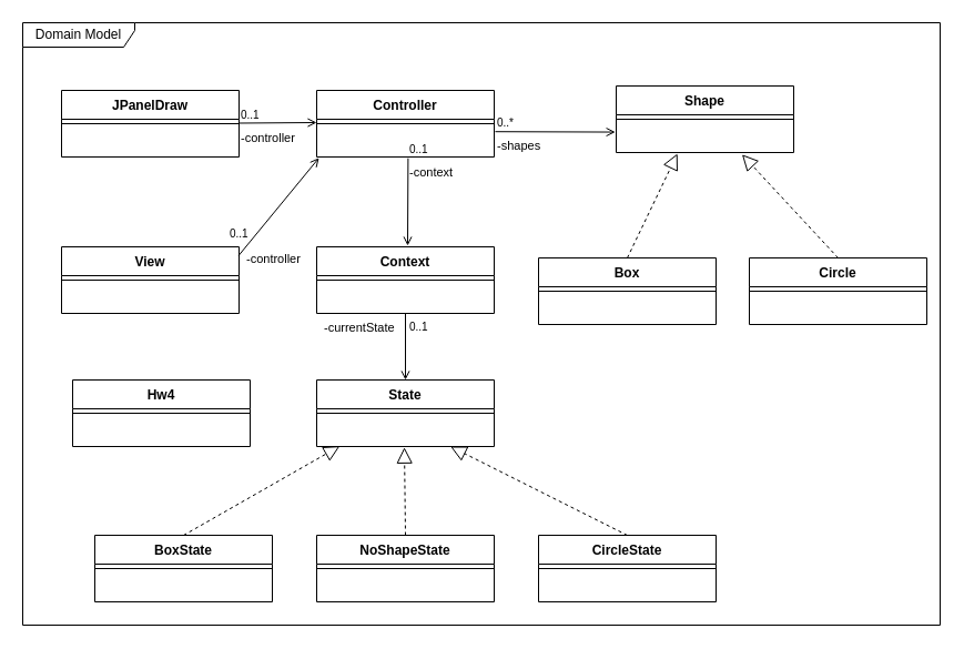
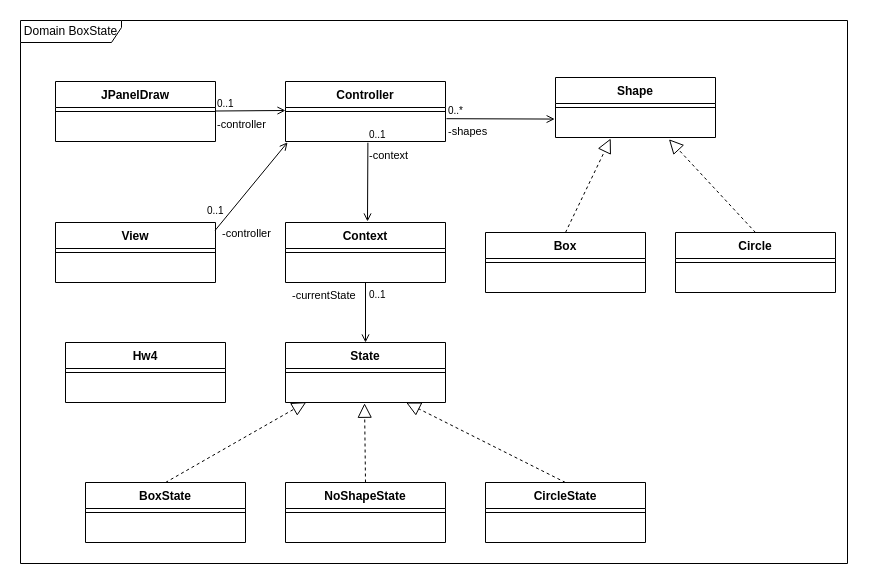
- <mxCell id="53" value="Domain Model" style="shape=umlFrame;whiteSpace=wrap;html=1;width=101;height=22;" vertex="1" parent="1"><mxGeometry x="20" y="20" width="827" height="543" as="geometry" /></mxCell>
+ <mxCell id="53" value="Domain BoxState" style="shape=umlFrame;whiteSpace=wrap;html=1;width=101;height=22;" vertex="1" parent="1"><mxGeometry x="20" y="20" width="827" height="543" as="geometry" /></mxCell>
